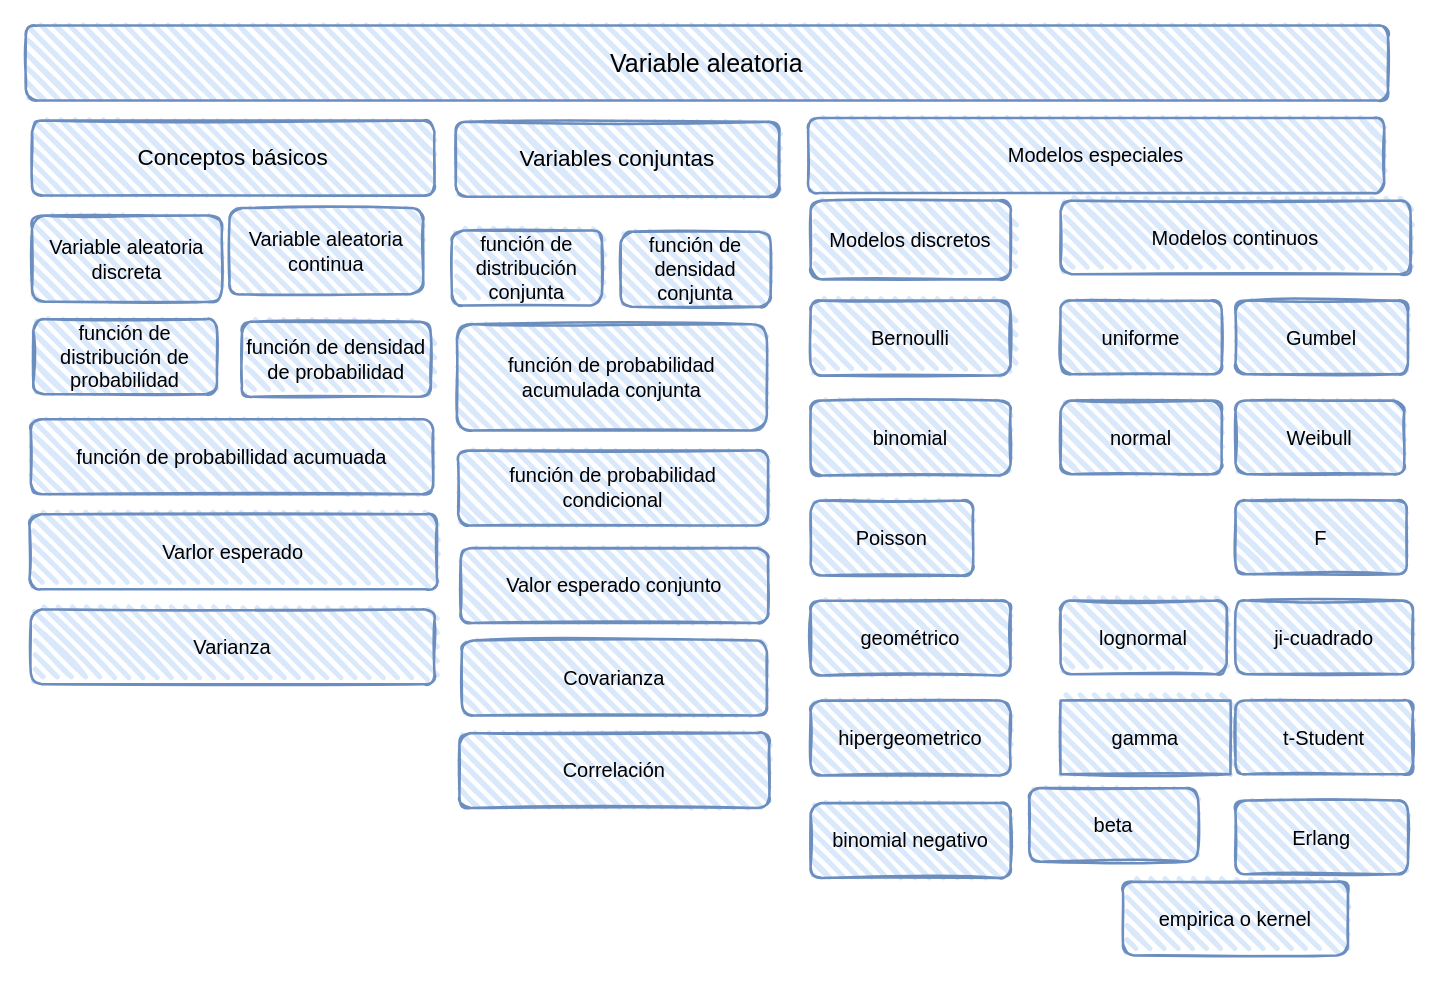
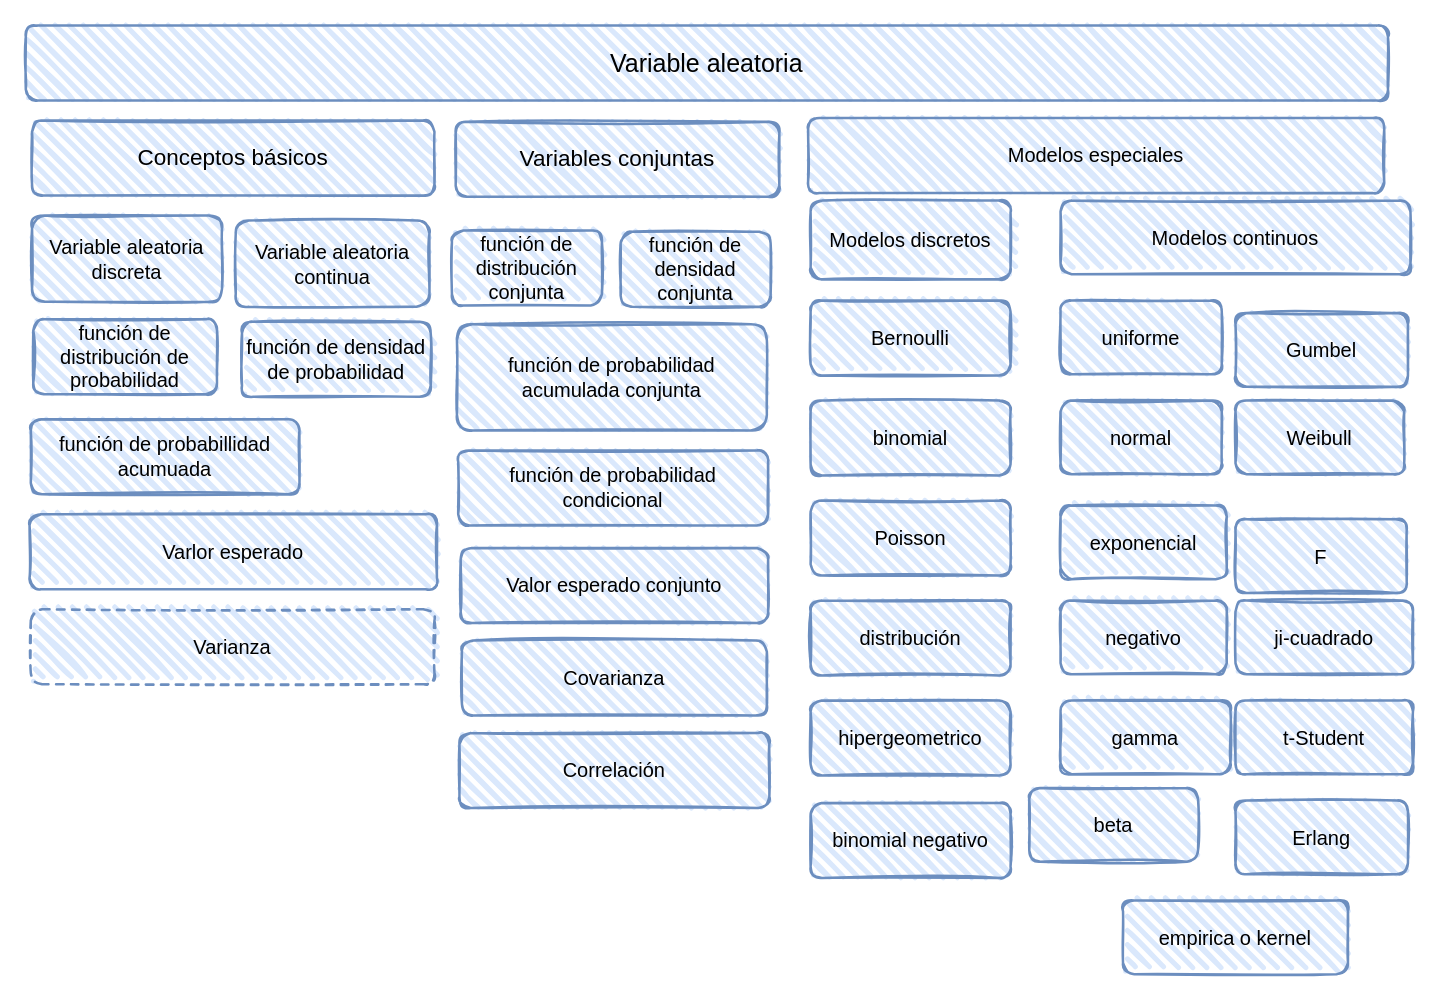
- <mxCell id="7" value="&lt;span style=&quot;font-size: 16px;&quot;&gt;Variable aleatoria continua&lt;/span&gt;" style="rounded=1;whiteSpace=wrap;html=1;strokeWidth=2;fillWeight=4;hachureGap=8;hachureAngle=45;fillColor=#dae8fc;sketch=1;fontFamily=Helvetica;fontSource=https%3A%2F%2Ffonts.googleapis.com%2Fcss%3Ffamily%3DComing%2BSoon;fontSize=16;strokeColor=#6c8ebf;fontStyle=0" parent="1" vertex="1"><mxGeometry x="183" y="166" width="155" height="69" as="geometry" /></mxCell>
+ <mxCell id="7" value="&lt;span style=&quot;font-size: 16px;&quot;&gt;Variable aleatoria continua&lt;/span&gt;" style="rounded=1;whiteSpace=wrap;html=1;strokeWidth=2;fillWeight=4;hachureGap=8;hachureAngle=45;fillColor=#dae8fc;sketch=1;fontFamily=Helvetica;fontSource=https%3A%2F%2Ffonts.googleapis.com%2Fcss%3Ffamily%3DComing%2BSoon;fontSize=16;strokeColor=#6c8ebf;fontStyle=0" parent="1" vertex="1"><mxGeometry x="188" y="176" width="155" height="69" as="geometry" /></mxCell>
- <mxCell id="34" value="&lt;span style=&quot;font-size: 16px;&quot;&gt;Gumbel&lt;/span&gt;" style="rounded=1;whiteSpace=wrap;html=1;strokeWidth=2;fillWeight=4;hachureGap=8;hachureAngle=45;fillColor=#dae8fc;sketch=1;fontFamily=Helvetica;fontSource=https%3A%2F%2Ffonts.googleapis.com%2Fcss%3Ffamily%3DComing%2BSoon;fontSize=16;strokeColor=#6c8ebf;fontStyle=0" parent="1" vertex="1"><mxGeometry x="988" y="240" width="138" height="59" as="geometry" /></mxCell>
+ <mxCell id="34" value="&lt;span style=&quot;font-size: 16px;&quot;&gt;Gumbel&lt;/span&gt;" style="rounded=1;whiteSpace=wrap;html=1;strokeWidth=2;fillWeight=4;hachureGap=8;hachureAngle=45;fillColor=#dae8fc;sketch=1;fontFamily=Helvetica;fontSource=https%3A%2F%2Ffonts.googleapis.com%2Fcss%3Ffamily%3DComing%2BSoon;fontSize=16;strokeColor=#6c8ebf;fontStyle=0" parent="1" vertex="1"><mxGeometry x="988" y="250" width="138" height="59" as="geometry" /></mxCell>
- <mxCell id="10" value="&lt;span style=&quot;font-size: 16px;&quot;&gt;función de probabillidad acumuada&lt;/span&gt;" style="rounded=1;whiteSpace=wrap;html=1;strokeWidth=2;fillWeight=4;hachureGap=8;hachureAngle=45;fillColor=#dae8fc;sketch=1;fontFamily=Helvetica;fontSource=https%3A%2F%2Ffonts.googleapis.com%2Fcss%3Ffamily%3DComing%2BSoon;fontSize=16;strokeColor=#6c8ebf;fontStyle=0" parent="1" vertex="1"><mxGeometry x="24" y="335" width="322" height="60" as="geometry" /></mxCell>
+ <mxCell id="10" value="&lt;span style=&quot;font-size: 16px;&quot;&gt;función de probabillidad acumuada&lt;/span&gt;" style="rounded=1;whiteSpace=wrap;html=1;strokeWidth=2;fillWeight=4;hachureGap=8;hachureAngle=45;fillColor=#dae8fc;sketch=1;fontFamily=Helvetica;fontSource=https%3A%2F%2Ffonts.googleapis.com%2Fcss%3Ffamily%3DComing%2BSoon;fontSize=16;strokeColor=#6c8ebf;fontStyle=0" parent="1" vertex="1"><mxGeometry x="24" y="335" width="215" height="60" as="geometry" /></mxCell>
- <mxCell id="24" value="&lt;span style=&quot;font-size: 16px;&quot;&gt;Poisson&lt;/span&gt;" style="rounded=1;whiteSpace=wrap;html=1;strokeWidth=2;fillWeight=4;hachureGap=8;hachureAngle=45;fillColor=#dae8fc;sketch=1;fontFamily=Helvetica;fontSource=https%3A%2F%2Ffonts.googleapis.com%2Fcss%3Ffamily%3DComing%2BSoon;fontSize=16;strokeColor=#6c8ebf;fontStyle=0" parent="1" vertex="1"><mxGeometry x="648" y="400" width="130" height="60" as="geometry" /></mxCell>
+ <mxCell id="24" value="&lt;span style=&quot;font-size: 16px;&quot;&gt;Poisson&lt;/span&gt;" style="rounded=1;whiteSpace=wrap;html=1;strokeWidth=2;fillWeight=4;hachureGap=8;hachureAngle=45;fillColor=#dae8fc;sketch=1;fontFamily=Helvetica;fontSource=https%3A%2F%2Ffonts.googleapis.com%2Fcss%3Ffamily%3DComing%2BSoon;fontSize=16;strokeColor=#6c8ebf;fontStyle=0" parent="1" vertex="1"><mxGeometry x="648" y="400" width="160" height="60" as="geometry" /></mxCell>
- <mxCell id="35" value="&lt;span style=&quot;font-size: 16px;&quot;&gt;F&lt;/span&gt;" style="rounded=1;whiteSpace=wrap;html=1;strokeWidth=2;fillWeight=4;hachureGap=8;hachureAngle=45;fillColor=#dae8fc;sketch=1;fontFamily=Helvetica;fontSource=https%3A%2F%2Ffonts.googleapis.com%2Fcss%3Ffamily%3DComing%2BSoon;fontSize=16;strokeColor=#6c8ebf;fontStyle=0" parent="1" vertex="1"><mxGeometry x="988" y="400" width="137" height="59" as="geometry" /></mxCell>
+ <mxCell id="35" value="&lt;span style=&quot;font-size: 16px;&quot;&gt;F&lt;/span&gt;" style="rounded=1;whiteSpace=wrap;html=1;strokeWidth=2;fillWeight=4;hachureGap=8;hachureAngle=45;fillColor=#dae8fc;sketch=1;fontFamily=Helvetica;fontSource=https%3A%2F%2Ffonts.googleapis.com%2Fcss%3Ffamily%3DComing%2BSoon;fontSize=16;strokeColor=#6c8ebf;fontStyle=0" parent="1" vertex="1"><mxGeometry x="988" y="415" width="137" height="59" as="geometry" /></mxCell>
+ <mxCell id="30" value="&lt;span style=&quot;font-size: 16px;&quot;&gt;exponencial&lt;/span&gt;" style="rounded=1;whiteSpace=wrap;html=1;strokeWidth=2;fillWeight=4;hachureGap=8;hachureAngle=45;fillColor=#dae8fc;sketch=1;fontFamily=Helvetica;fontSource=https%3A%2F%2Ffonts.googleapis.com%2Fcss%3Ffamily%3DComing%2BSoon;fontSize=16;strokeColor=#6c8ebf;fontStyle=0" parent="1" vertex="1"><mxGeometry x="848" y="404" width="133" height="59" as="geometry" /></mxCell>
- <mxCell id="25" value="&lt;span style=&quot;font-size: 16px;&quot;&gt;geométrico&lt;/span&gt;" style="rounded=1;whiteSpace=wrap;html=1;strokeWidth=2;fillWeight=4;hachureGap=8;hachureAngle=45;fillColor=#dae8fc;sketch=1;fontFamily=Helvetica;fontSource=https%3A%2F%2Ffonts.googleapis.com%2Fcss%3Ffamily%3DComing%2BSoon;fontSize=16;strokeColor=#6c8ebf;fontStyle=0" parent="1" vertex="1"><mxGeometry x="648" y="480" width="160" height="60" as="geometry" /></mxCell>
+ <mxCell id="25" value="&lt;span style=&quot;font-size: 16px;&quot;&gt;distribución&lt;/span&gt;" style="rounded=1;whiteSpace=wrap;html=1;strokeWidth=2;fillWeight=4;hachureGap=8;hachureAngle=45;fillColor=#dae8fc;sketch=1;fontFamily=Helvetica;fontSource=https%3A%2F%2Ffonts.googleapis.com%2Fcss%3Ffamily%3DComing%2BSoon;fontSize=16;strokeColor=#6c8ebf;fontStyle=0" parent="1" vertex="1"><mxGeometry x="648" y="480" width="160" height="60" as="geometry" /></mxCell>
- <mxCell id="31" value="&lt;span style=&quot;font-size: 16px;&quot;&gt;lognormal&lt;/span&gt;" style="rounded=1;whiteSpace=wrap;html=1;strokeWidth=2;fillWeight=4;hachureGap=8;hachureAngle=45;fillColor=#dae8fc;sketch=1;fontFamily=Helvetica;fontSource=https%3A%2F%2Ffonts.googleapis.com%2Fcss%3Ffamily%3DComing%2BSoon;fontSize=16;strokeColor=#6c8ebf;fontStyle=0" parent="1" vertex="1"><mxGeometry x="848" y="480" width="133" height="59" as="geometry" /></mxCell>
+ <mxCell id="31" value="&lt;span style=&quot;font-size: 16px;&quot;&gt;negativo&lt;/span&gt;" style="rounded=1;whiteSpace=wrap;html=1;strokeWidth=2;fillWeight=4;hachureGap=8;hachureAngle=45;fillColor=#dae8fc;sketch=1;fontFamily=Helvetica;fontSource=https%3A%2F%2Ffonts.googleapis.com%2Fcss%3Ffamily%3DComing%2BSoon;fontSize=16;strokeColor=#6c8ebf;fontStyle=0" parent="1" vertex="1"><mxGeometry x="848" y="480" width="133" height="59" as="geometry" /></mxCell>
- <mxCell id="12" value="&lt;span style=&quot;font-size: 16px;&quot;&gt;Varianza&lt;/span&gt;" style="rounded=1;whiteSpace=wrap;html=1;strokeWidth=2;fillWeight=4;hachureGap=8;hachureAngle=45;fillColor=#dae8fc;sketch=1;fontFamily=Helvetica;fontSource=https%3A%2F%2Ffonts.googleapis.com%2Fcss%3Ffamily%3DComing%2BSoon;fontSize=16;strokeColor=#6c8ebf;fontStyle=0" parent="1" vertex="1"><mxGeometry x="24" y="487" width="323" height="60" as="geometry" /></mxCell>
+ <mxCell id="12" value="&lt;span style=&quot;font-size: 16px;&quot;&gt;Varianza&lt;/span&gt;" style="rounded=1;whiteSpace=wrap;html=1;strokeWidth=2;fillWeight=4;hachureGap=8;hachureAngle=45;fillColor=#dae8fc;sketch=1;fontFamily=Helvetica;fontSource=https%3A%2F%2Ffonts.googleapis.com%2Fcss%3Ffamily%3DComing%2BSoon;fontSize=16;strokeColor=#6c8ebf;fontStyle=0;dashed=1;" parent="1" vertex="1"><mxGeometry x="24" y="487" width="323" height="60" as="geometry" /></mxCell>
- <mxCell id="32" value="&lt;span style=&quot;font-size: 16px;&quot;&gt;gamma&lt;/span&gt;" style="whiteSpace=wrap;html=1;strokeWidth=2;fillWeight=4;hachureGap=8;hachureAngle=45;fillColor=#dae8fc;sketch=1;fontFamily=Helvetica;fontSource=https%3A%2F%2Ffonts.googleapis.com%2Fcss%3Ffamily%3DComing%2BSoon;fontSize=16;strokeColor=#6c8ebf;fontStyle=0;rounded=0;" parent="1" vertex="1"><mxGeometry x="848" y="560" width="136" height="59" as="geometry" /></mxCell>
+ <mxCell id="32" value="&lt;span style=&quot;font-size: 16px;&quot;&gt;gamma&lt;/span&gt;" style="rounded=1;whiteSpace=wrap;html=1;strokeWidth=2;fillWeight=4;hachureGap=8;hachureAngle=45;fillColor=#dae8fc;sketch=1;fontFamily=Helvetica;fontSource=https%3A%2F%2Ffonts.googleapis.com%2Fcss%3Ffamily%3DComing%2BSoon;fontSize=16;strokeColor=#6c8ebf;fontStyle=0" parent="1" vertex="1"><mxGeometry x="848" y="560" width="136" height="59" as="geometry" /></mxCell>
- <mxCell id="40" value="&lt;span style=&quot;font-size: 16px;&quot;&gt;empirica o kernel&lt;/span&gt;" style="rounded=1;whiteSpace=wrap;html=1;strokeWidth=2;fillWeight=4;hachureGap=8;hachureAngle=45;fillColor=#dae8fc;sketch=1;fontFamily=Helvetica;fontSource=https%3A%2F%2Ffonts.googleapis.com%2Fcss%3Ffamily%3DComing%2BSoon;fontSize=16;strokeColor=#6c8ebf;fontStyle=0" parent="1" vertex="1"><mxGeometry x="898" y="705" width="180" height="59" as="geometry" /></mxCell>
+ <mxCell id="40" value="&lt;span style=&quot;font-size: 16px;&quot;&gt;empirica o kernel&lt;/span&gt;" style="rounded=1;whiteSpace=wrap;html=1;strokeWidth=2;fillWeight=4;hachureGap=8;hachureAngle=45;fillColor=#dae8fc;sketch=1;fontFamily=Helvetica;fontSource=https%3A%2F%2Ffonts.googleapis.com%2Fcss%3Ffamily%3DComing%2BSoon;fontSize=16;strokeColor=#6c8ebf;fontStyle=0" parent="1" vertex="1"><mxGeometry x="898" y="720" width="180" height="59" as="geometry" /></mxCell>
